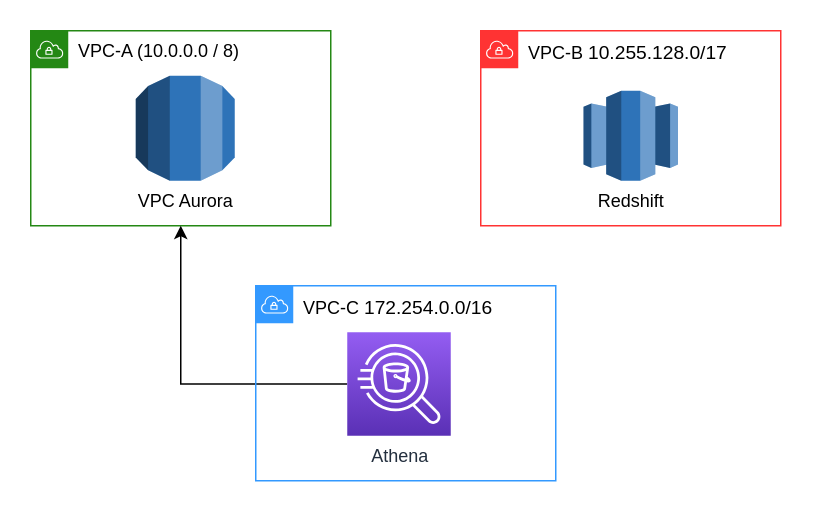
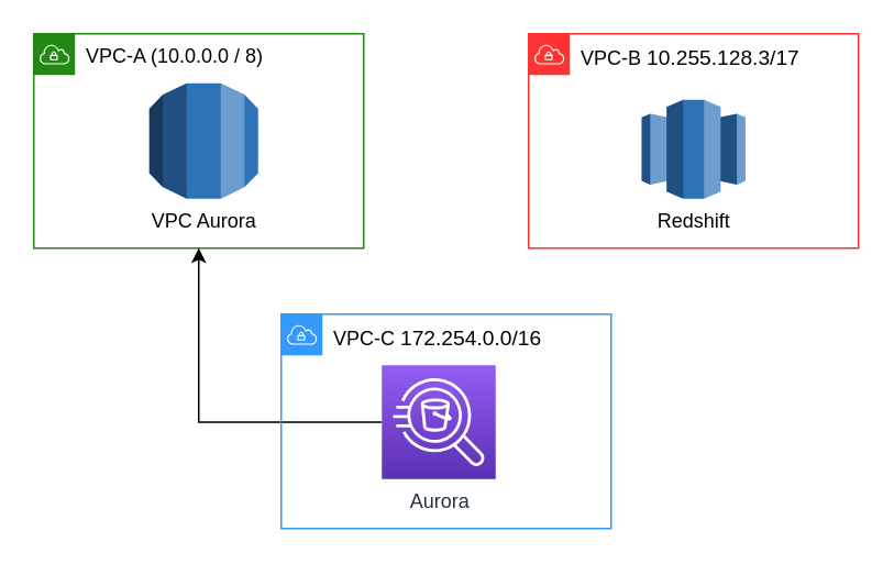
- <mxCell id="3" value="&lt;font color=&quot;#000000&quot;&gt;VPC-B&amp;nbsp;&lt;span style=&quot;font-family: &amp;#34;arial&amp;#34; , &amp;#34;verdana&amp;#34; , sans-serif ; font-size: 12.8px&quot;&gt;10.255.128.0/17&lt;/span&gt;&lt;/font&gt;" style="points=[[0,0],[0.25,0],[0.5,0],[0.75,0],[1,0],[1,0.25],[1,0.5],[1,0.75],[1,1],[0.75,1],[0.5,1],[0.25,1],[0,1],[0,0.75],[0,0.5],[0,0.25]];outlineConnect=0;gradientColor=none;html=1;whiteSpace=wrap;fontSize=12;fontStyle=0;shape=mxgraph.aws4.group;grIcon=mxgraph.aws4.group_vpc;fillColor=none;verticalAlign=top;align=left;spacingLeft=30;fontColor=#AAB7B8;dashed=0;strokeColor=#FF3333;" vertex="1" parent="1"><mxGeometry x="320" y="20" width="200" height="130" as="geometry" /></mxCell>
+ <mxCell id="3" value="&lt;font color=&quot;#000000&quot;&gt;VPC-B&amp;nbsp;&lt;span style=&quot;font-family: &amp;#34;arial&amp;#34; , &amp;#34;verdana&amp;#34; , sans-serif ; font-size: 12.8px&quot;&gt;10.255.128.3/17&lt;/span&gt;&lt;/font&gt;" style="points=[[0,0],[0.25,0],[0.5,0],[0.75,0],[1,0],[1,0.25],[1,0.5],[1,0.75],[1,1],[0.75,1],[0.5,1],[0.25,1],[0,1],[0,0.75],[0,0.5],[0,0.25]];outlineConnect=0;gradientColor=none;html=1;whiteSpace=wrap;fontSize=12;fontStyle=0;shape=mxgraph.aws4.group;grIcon=mxgraph.aws4.group_vpc;fillColor=none;verticalAlign=top;align=left;spacingLeft=30;fontColor=#AAB7B8;dashed=0;strokeColor=#FF3333;" vertex="1" parent="1"><mxGeometry x="320" y="20" width="200" height="130" as="geometry" /></mxCell>
- <mxCell id="8" value="Athena" style="points=[[0,0,0],[0.25,0,0],[0.5,0,0],[0.75,0,0],[1,0,0],[0,1,0],[0.25,1,0],[0.5,1,0],[0.75,1,0],[1,1,0],[0,0.25,0],[0,0.5,0],[0,0.75,0],[1,0.25,0],[1,0.5,0],[1,0.75,0]];outlineConnect=0;fontColor=#232F3E;gradientColor=#945DF2;gradientDirection=north;fillColor=#5A30B5;strokeColor=#ffffff;dashed=0;verticalLabelPosition=bottom;verticalAlign=top;align=center;html=1;fontSize=12;fontStyle=0;aspect=fixed;shape=mxgraph.aws4.resourceIcon;resIcon=mxgraph.aws4.athena;" vertex="1" parent="1"><mxGeometry x="231" y="221" width="69" height="69" as="geometry" /></mxCell>
+ <mxCell id="8" value="Aurora" style="points=[[0,0,0],[0.25,0,0],[0.5,0,0],[0.75,0,0],[1,0,0],[0,1,0],[0.25,1,0],[0.5,1,0],[0.75,1,0],[1,1,0],[0,0.25,0],[0,0.5,0],[0,0.75,0],[1,0.25,0],[1,0.5,0],[1,0.75,0]];outlineConnect=0;fontColor=#232F3E;gradientColor=#945DF2;gradientDirection=north;fillColor=#5A30B5;strokeColor=#ffffff;dashed=0;verticalLabelPosition=bottom;verticalAlign=top;align=center;html=1;fontSize=12;fontStyle=0;aspect=fixed;shape=mxgraph.aws4.resourceIcon;resIcon=mxgraph.aws4.athena;" vertex="1" parent="1"><mxGeometry x="231" y="221" width="69" height="69" as="geometry" /></mxCell>
